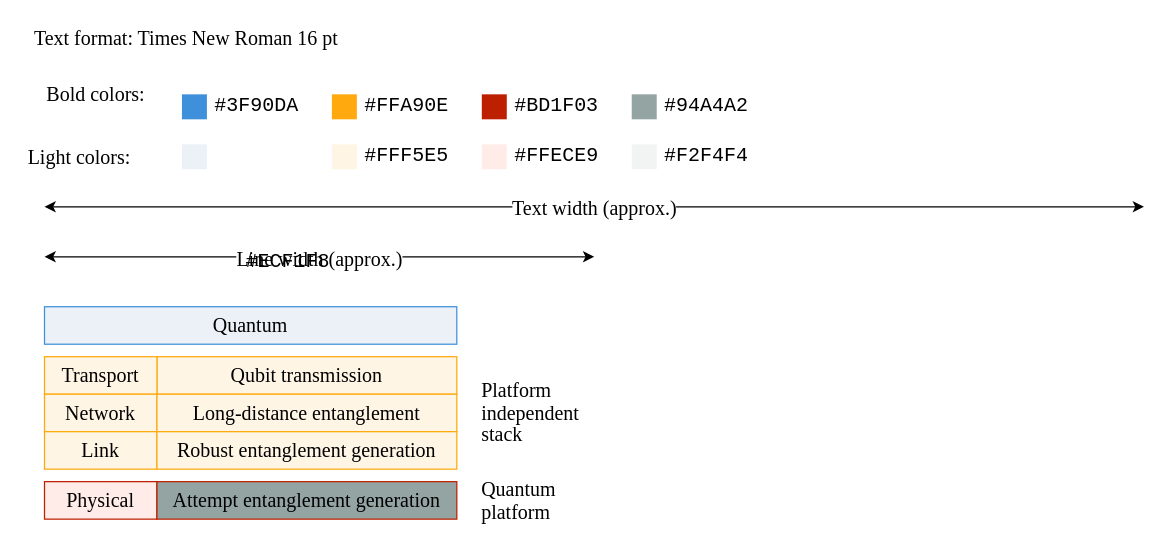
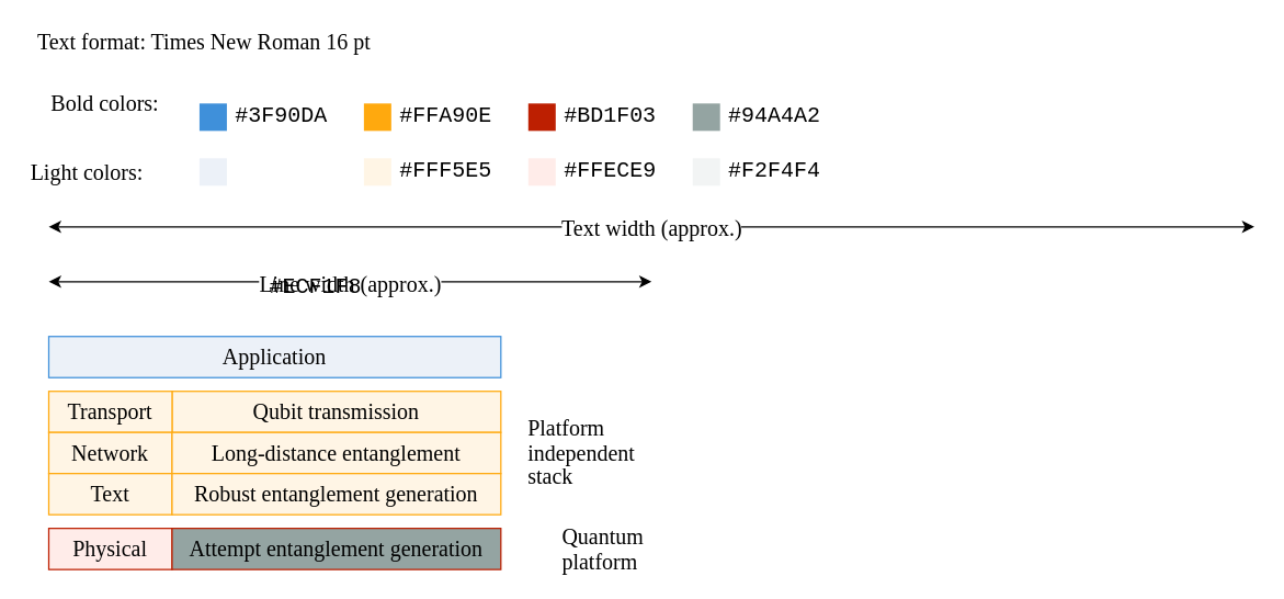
- <mxCell id="25" value="Quantum" style="rounded=0;whiteSpace=wrap;html=1;fontFamily=Times New Roman;fontSize=16;align=center;strokeColor=#3F90DA;fillColor=#ECF1F8;" parent="1" vertex="1"><mxGeometry x="35" y="245" width="330" height="30" as="geometry" /></mxCell>
+ <mxCell id="25" value="Application" style="rounded=0;whiteSpace=wrap;html=1;fontFamily=Times New Roman;fontSize=16;align=center;strokeColor=#3F90DA;fillColor=#ECF1F8;" parent="1" vertex="1"><mxGeometry x="35" y="245" width="330" height="30" as="geometry" /></mxCell>
- <mxCell id="32" value="Link" style="rounded=0;whiteSpace=wrap;html=1;fontFamily=Times New Roman;fontSize=16;align=center;strokeColor=#FFA90E;fillColor=#FFF5E5;" parent="1" vertex="1"><mxGeometry x="35" y="345" width="90" height="30" as="geometry" /></mxCell>
+ <mxCell id="32" value="Text" style="rounded=0;whiteSpace=wrap;html=1;fontFamily=Times New Roman;fontSize=16;align=center;strokeColor=#FFA90E;fillColor=#FFF5E5;" parent="1" vertex="1"><mxGeometry x="35" y="345" width="90" height="30" as="geometry" /></mxCell>
- <mxCell id="35" value="&lt;p style=&quot;line-height: 1.1;&quot;&gt;Quantum platform&lt;/p&gt;" style="text;html=1;strokeColor=none;fillColor=none;align=left;verticalAlign=middle;whiteSpace=wrap;rounded=0;fontFamily=Times New Roman;fontSize=16;spacing=0;" parent="1" vertex="1"><mxGeometry x="385" y="385" width="90" height="30" as="geometry" /></mxCell>
+ <mxCell id="35" value="&lt;p style=&quot;line-height: 1.1;&quot;&gt;Quantum platform&lt;/p&gt;" style="text;html=1;strokeColor=none;fillColor=none;align=left;verticalAlign=middle;whiteSpace=wrap;rounded=0;fontFamily=Times New Roman;fontSize=16;spacing=0;" parent="1" vertex="1"><mxGeometry x="410" y="385" width="90" height="30" as="geometry" /></mxCell>
